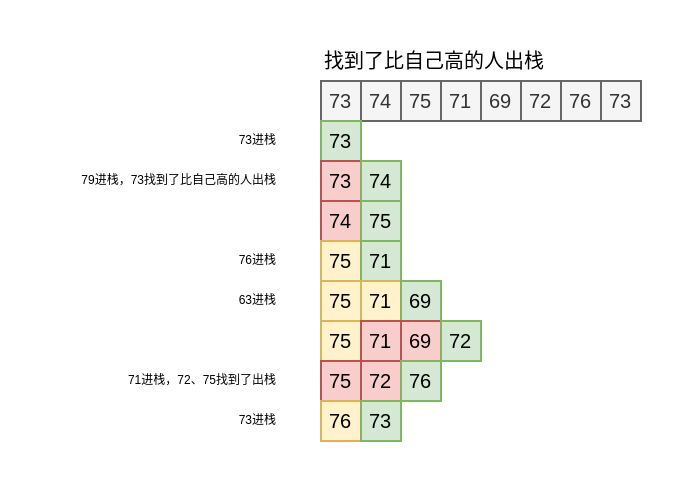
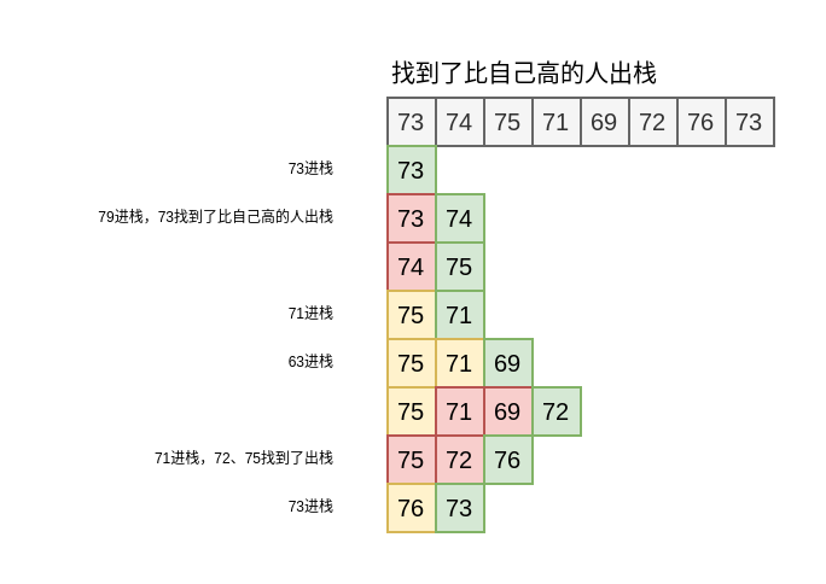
- <mxCell id="32" value="76进栈" style="text;html=1;strokeColor=none;fillColor=none;align=right;verticalAlign=middle;whiteSpace=wrap;rounded=0;fontSize=6;" vertex="1" parent="1"><mxGeometry x="60" y="120" width="80" height="20" as="geometry" /></mxCell>
+ <mxCell id="32" value="71进栈" style="text;html=1;strokeColor=none;fillColor=none;align=right;verticalAlign=middle;whiteSpace=wrap;rounded=0;fontSize=6;" vertex="1" parent="1"><mxGeometry x="60" y="120" width="80" height="20" as="geometry" /></mxCell>
